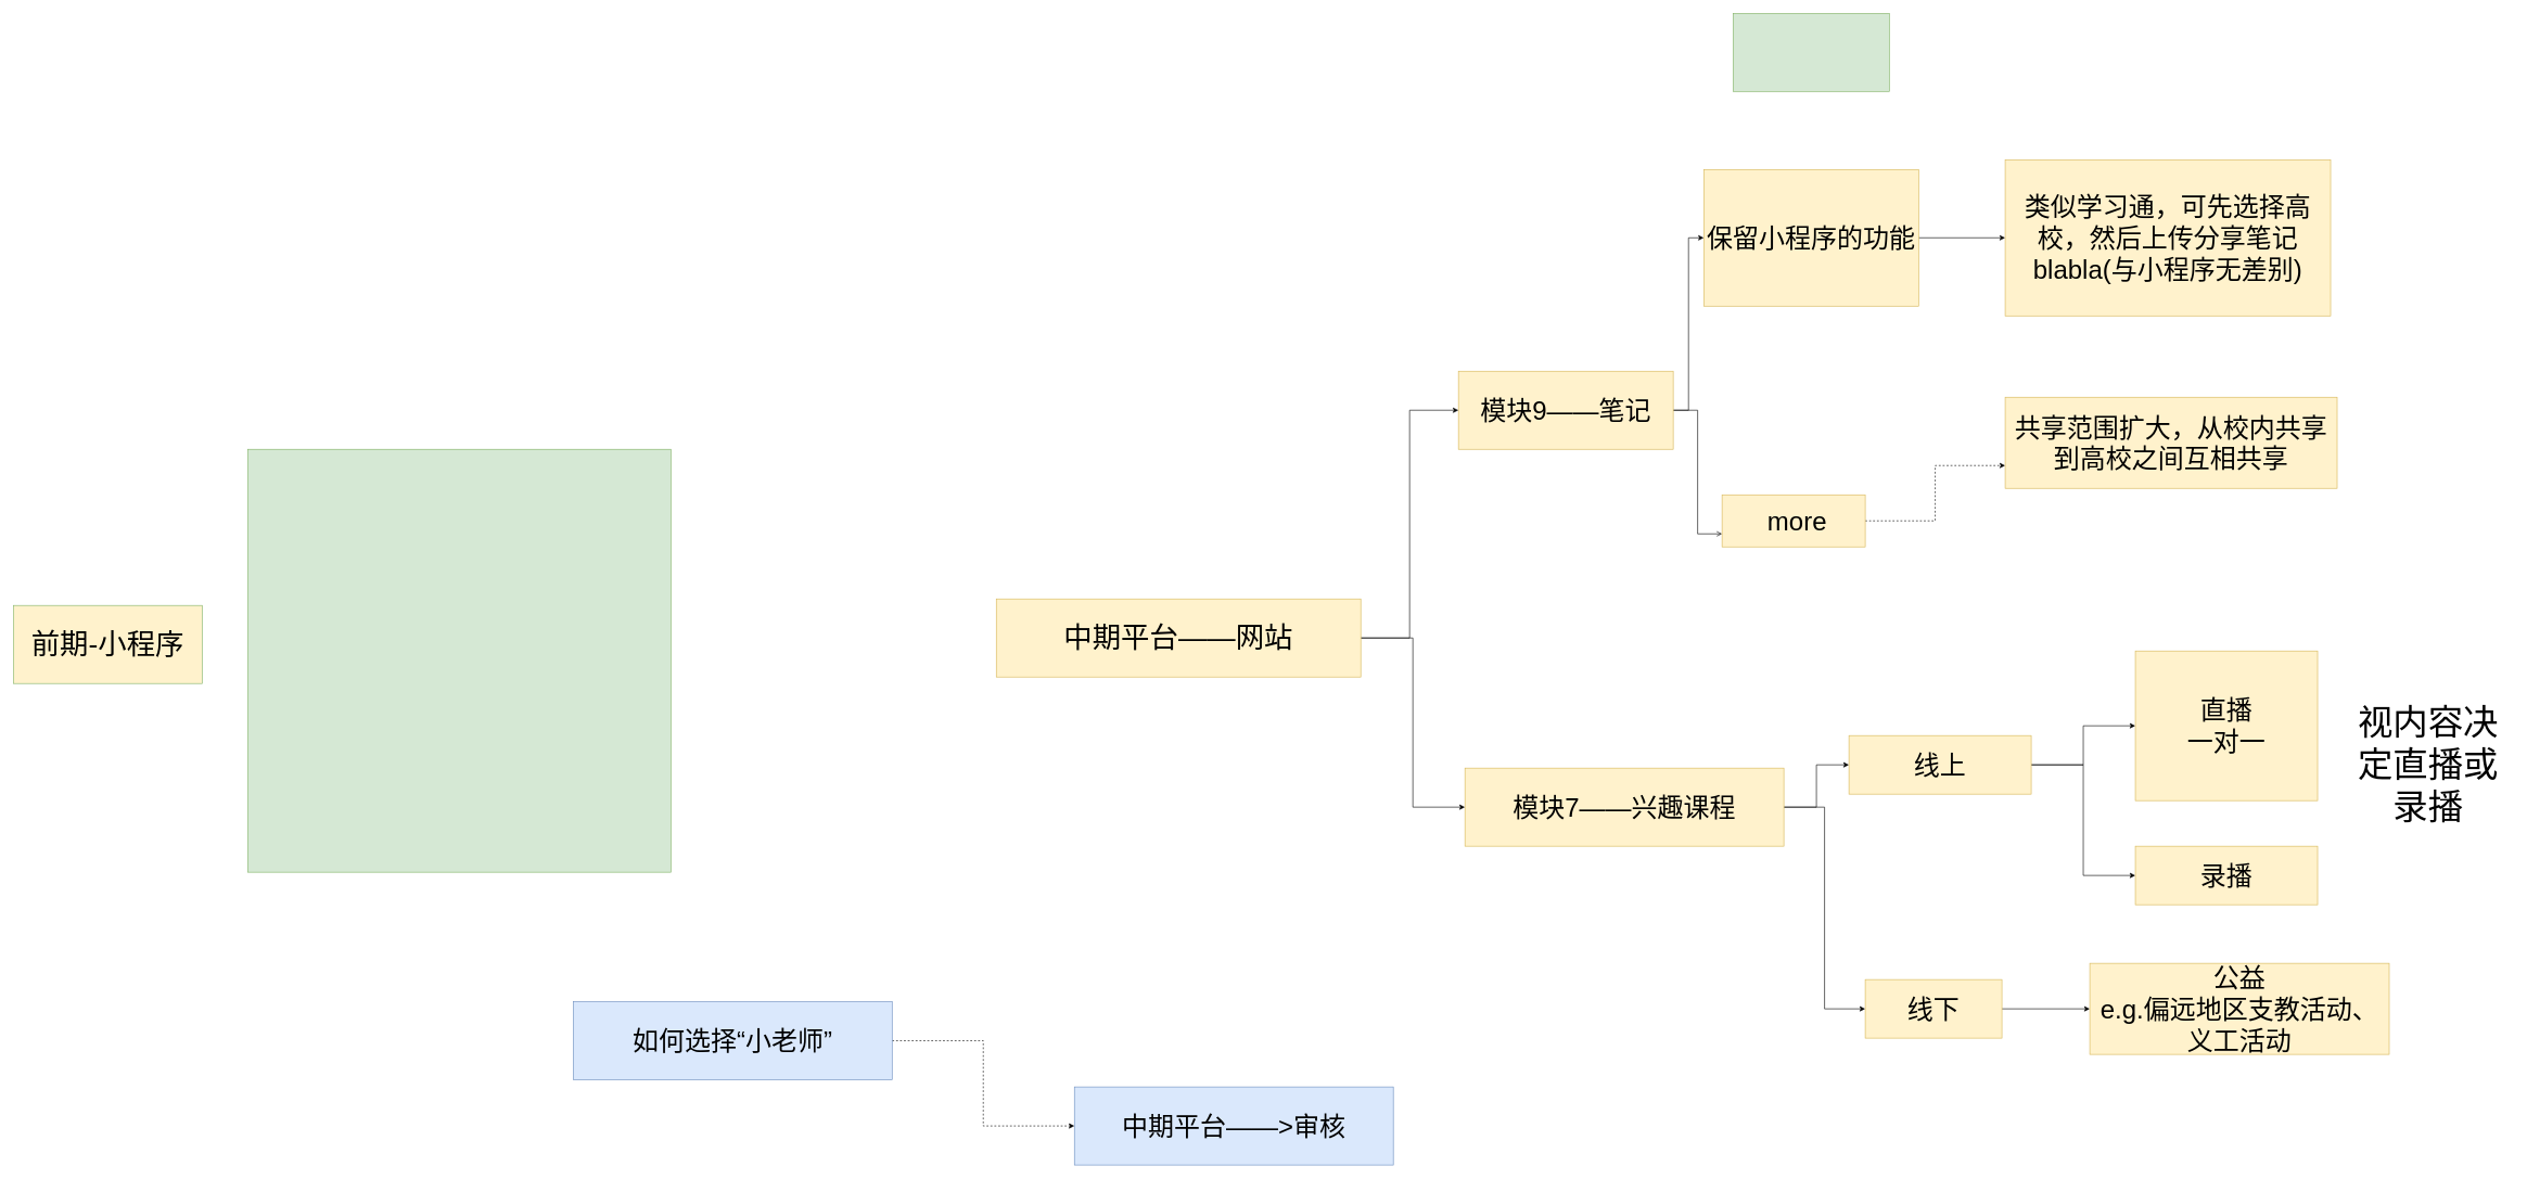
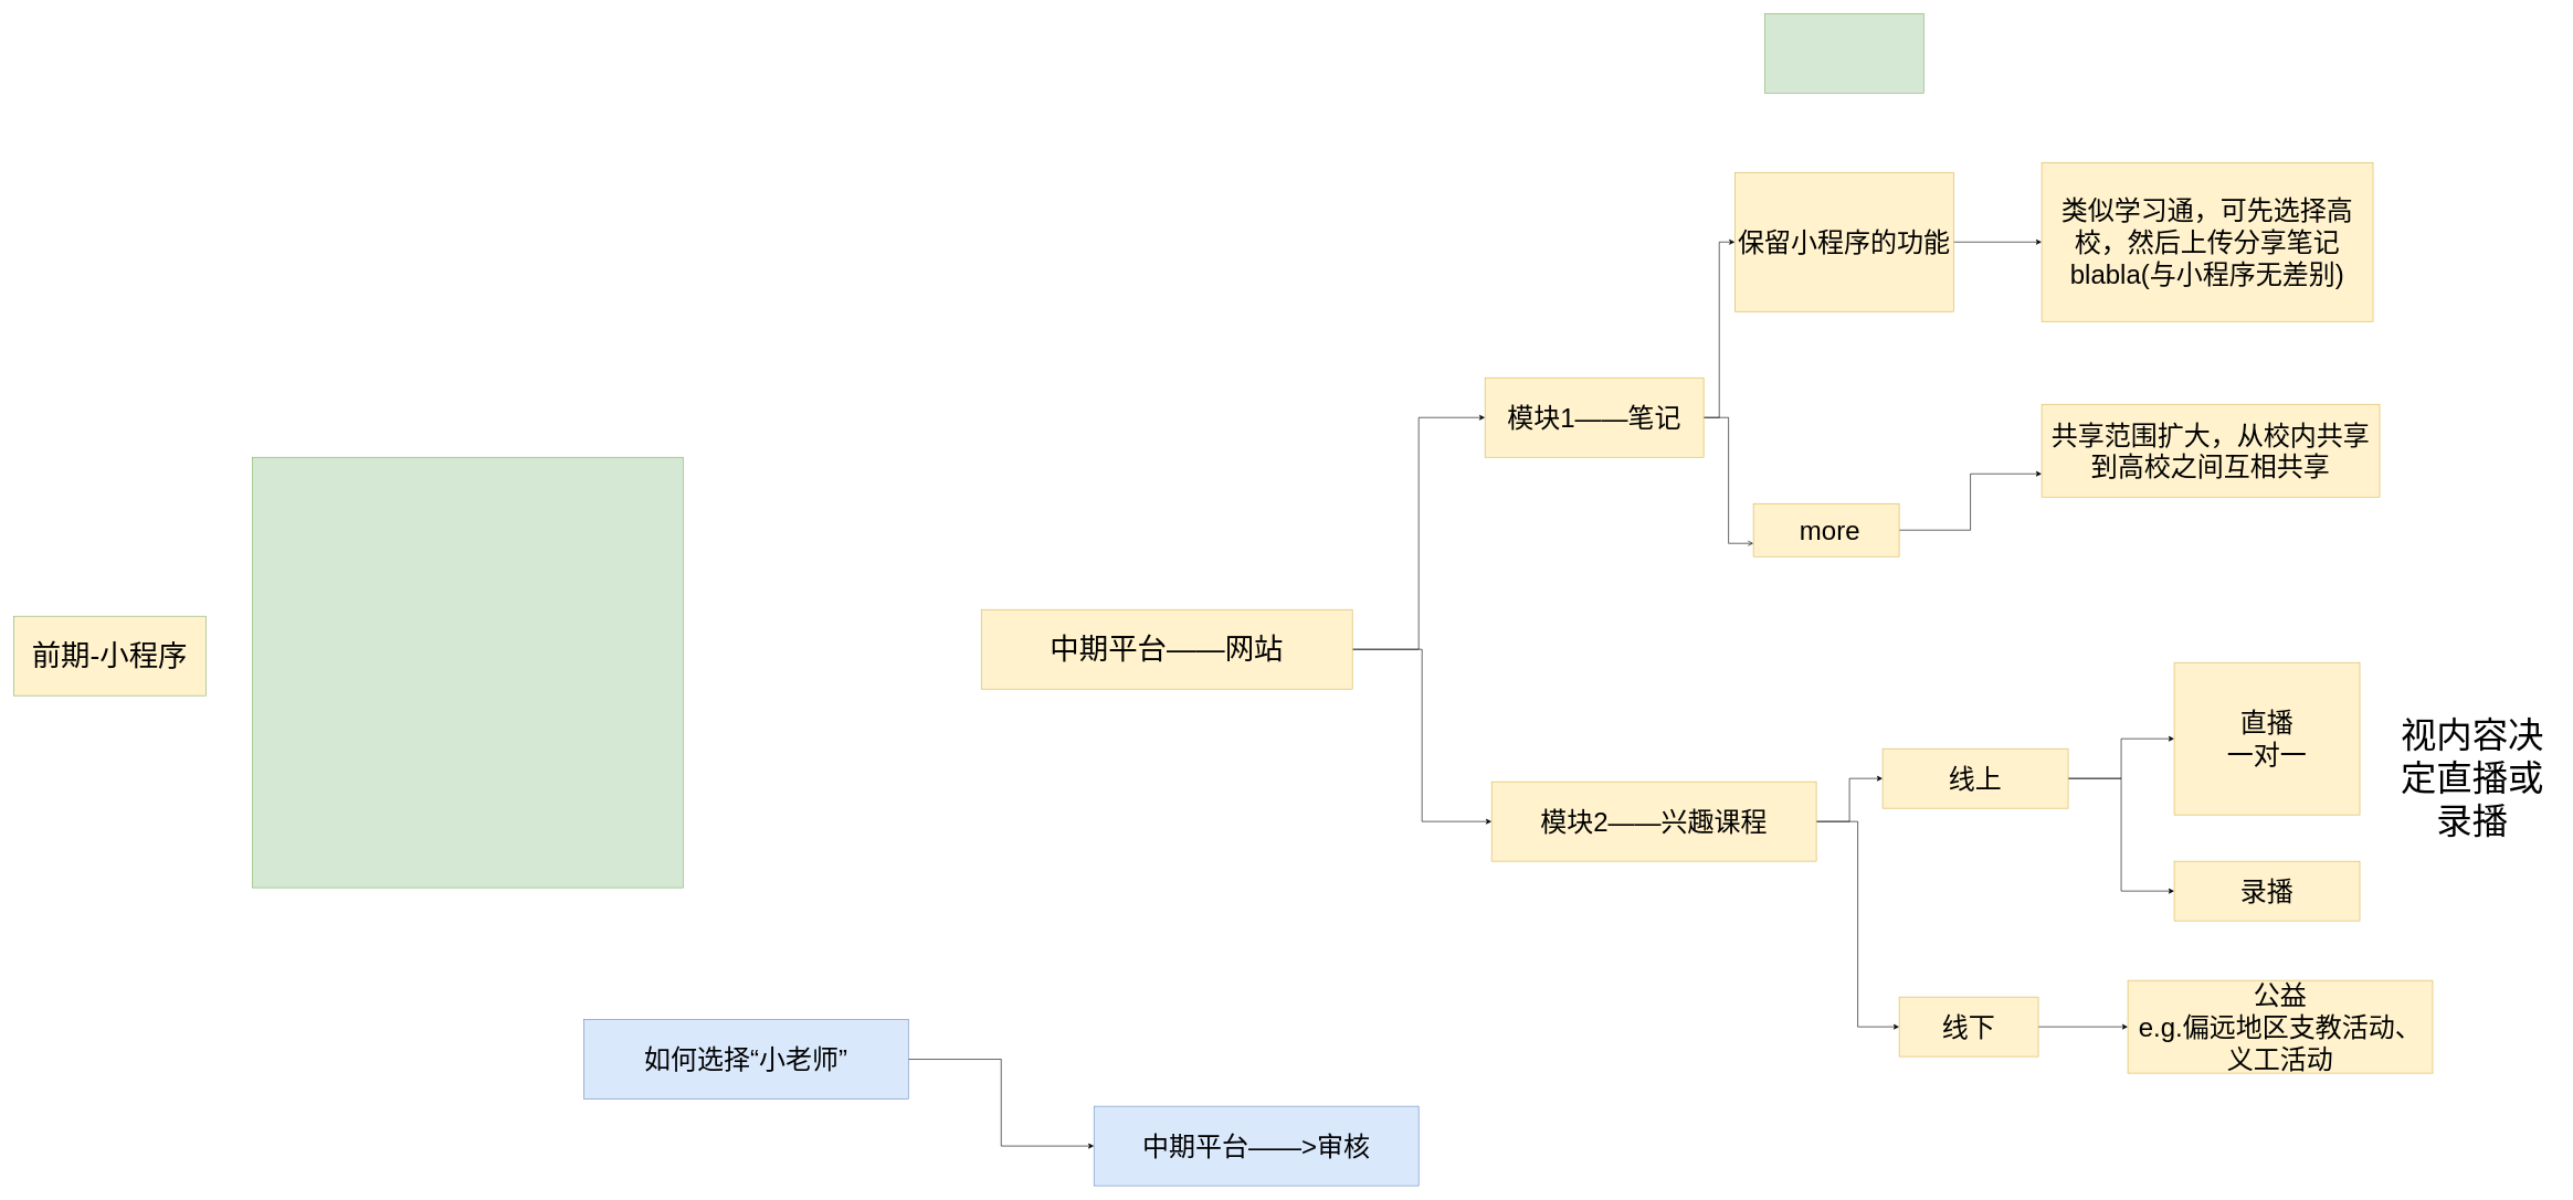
- <mxCell id="6" value="模块9——笔记" style="rounded=0;whiteSpace=wrap;html=1;fillColor=#fff2cc;strokeColor=#d6b656;fontSize=40;" vertex="1" parent="1"><mxGeometry x="2240" y="570" width="330" height="120" as="geometry" /></mxCell>
+ <mxCell id="6" value="模块1——笔记" style="rounded=0;whiteSpace=wrap;html=1;fillColor=#fff2cc;strokeColor=#d6b656;fontSize=40;" vertex="1" parent="1"><mxGeometry x="2240" y="570" width="330" height="120" as="geometry" /></mxCell>
- <mxCell id="16" style="edgeStyle=orthogonalEdgeStyle;rounded=0;orthogonalLoop=1;jettySize=auto;html=1;entryX=0;entryY=0.75;entryDx=0;entryDy=0;fontSize=54;dashed=1;" edge="1" parent="1" source="17" target="19"><mxGeometry relative="1" as="geometry" /></mxCell>
+ <mxCell id="16" style="edgeStyle=orthogonalEdgeStyle;rounded=0;orthogonalLoop=1;jettySize=auto;html=1;entryX=0;entryY=0.75;entryDx=0;entryDy=0;fontSize=54;" edge="1" parent="1" source="17" target="19"><mxGeometry relative="1" as="geometry" /></mxCell>
- <mxCell id="10" value="&lt;font style=&quot;font-size: 44px&quot;&gt;中期平台——网站&lt;/font&gt;" style="rounded=0;whiteSpace=wrap;html=1;fillColor=#fff2cc;strokeColor=#d6b656;" vertex="1" parent="1"><mxGeometry x="1530" y="920" width="560" height="120" as="geometry" /></mxCell>
+ <mxCell id="10" value="&lt;font style=&quot;font-size: 44px&quot;&gt;中期平台——网站&lt;/font&gt;" style="rounded=0;whiteSpace=wrap;html=1;fillColor=#fff2cc;strokeColor=#d6b656;" vertex="1" parent="1"><mxGeometry x="1480" y="920" width="560" height="120" as="geometry" /></mxCell>
- <mxCell id="13" value="模块7——兴趣课程" style="rounded=0;whiteSpace=wrap;html=1;fillColor=#fff2cc;strokeColor=#d6b656;fontSize=40;" vertex="1" parent="1"><mxGeometry x="2250" y="1180" width="490" height="120" as="geometry" /></mxCell>
+ <mxCell id="13" value="模块2——兴趣课程" style="rounded=0;whiteSpace=wrap;html=1;fillColor=#fff2cc;strokeColor=#d6b656;fontSize=40;" vertex="1" parent="1"><mxGeometry x="2250" y="1180" width="490" height="120" as="geometry" /></mxCell>
- <mxCell id="29" style="edgeStyle=orthogonalEdgeStyle;rounded=0;orthogonalLoop=1;jettySize=auto;html=1;entryX=0;entryY=0.5;entryDx=0;entryDy=0;fontSize=54;dashed=1;" edge="1" parent="1" source="30" target="31"><mxGeometry relative="1" as="geometry" /></mxCell>
+ <mxCell id="29" style="edgeStyle=orthogonalEdgeStyle;rounded=0;orthogonalLoop=1;jettySize=auto;html=1;entryX=0;entryY=0.5;entryDx=0;entryDy=0;fontSize=54;" edge="1" parent="1" source="30" target="31"><mxGeometry relative="1" as="geometry" /></mxCell>
